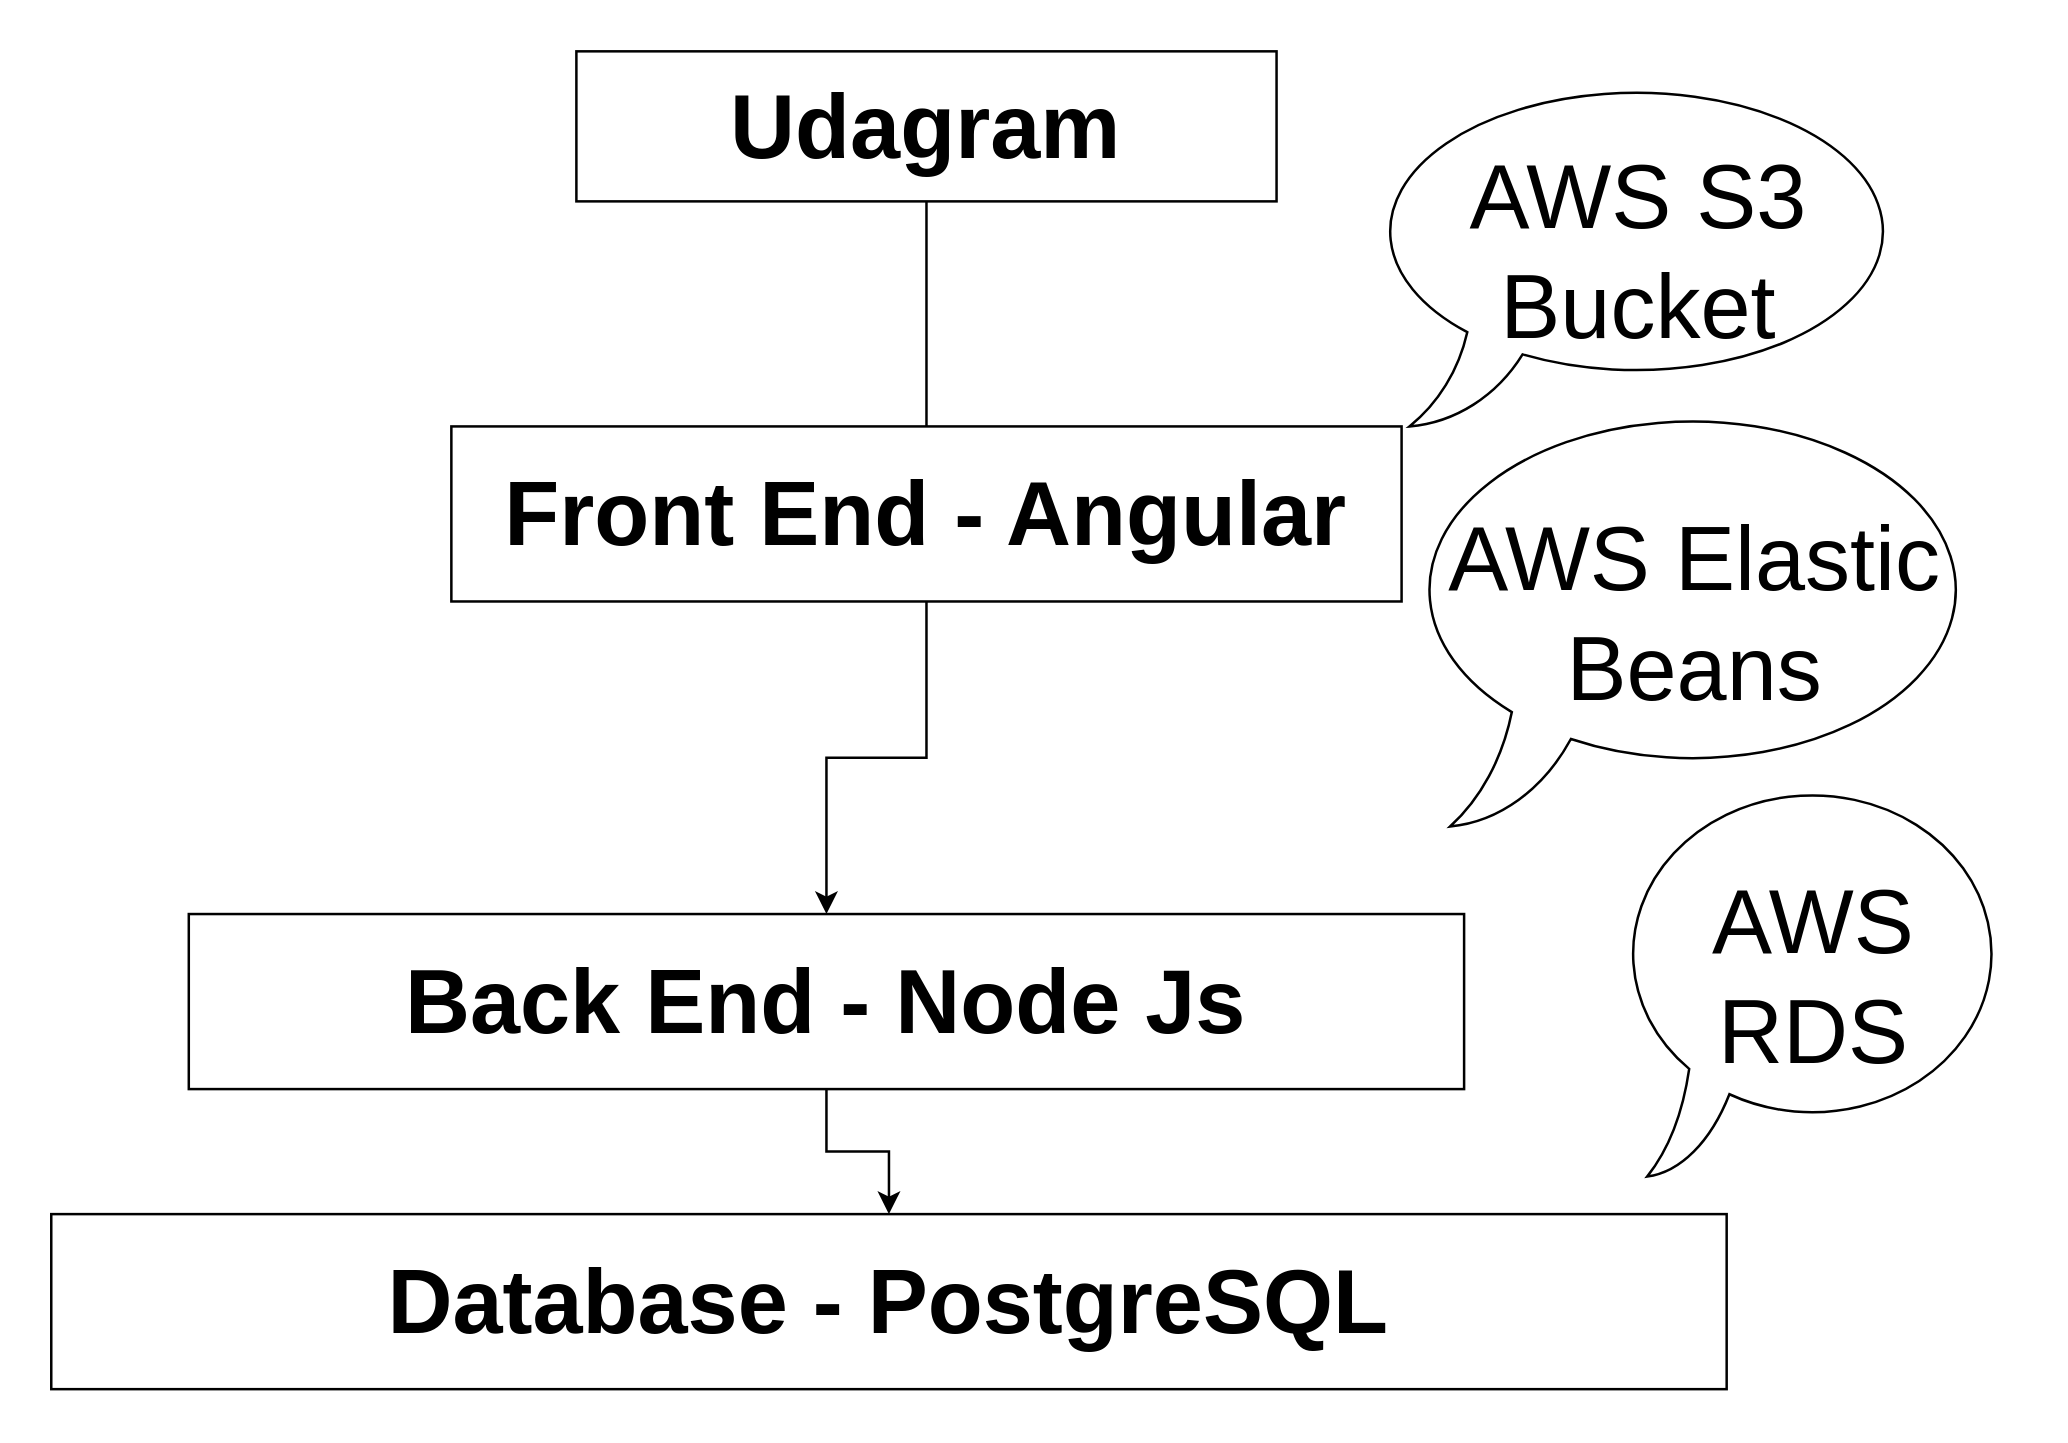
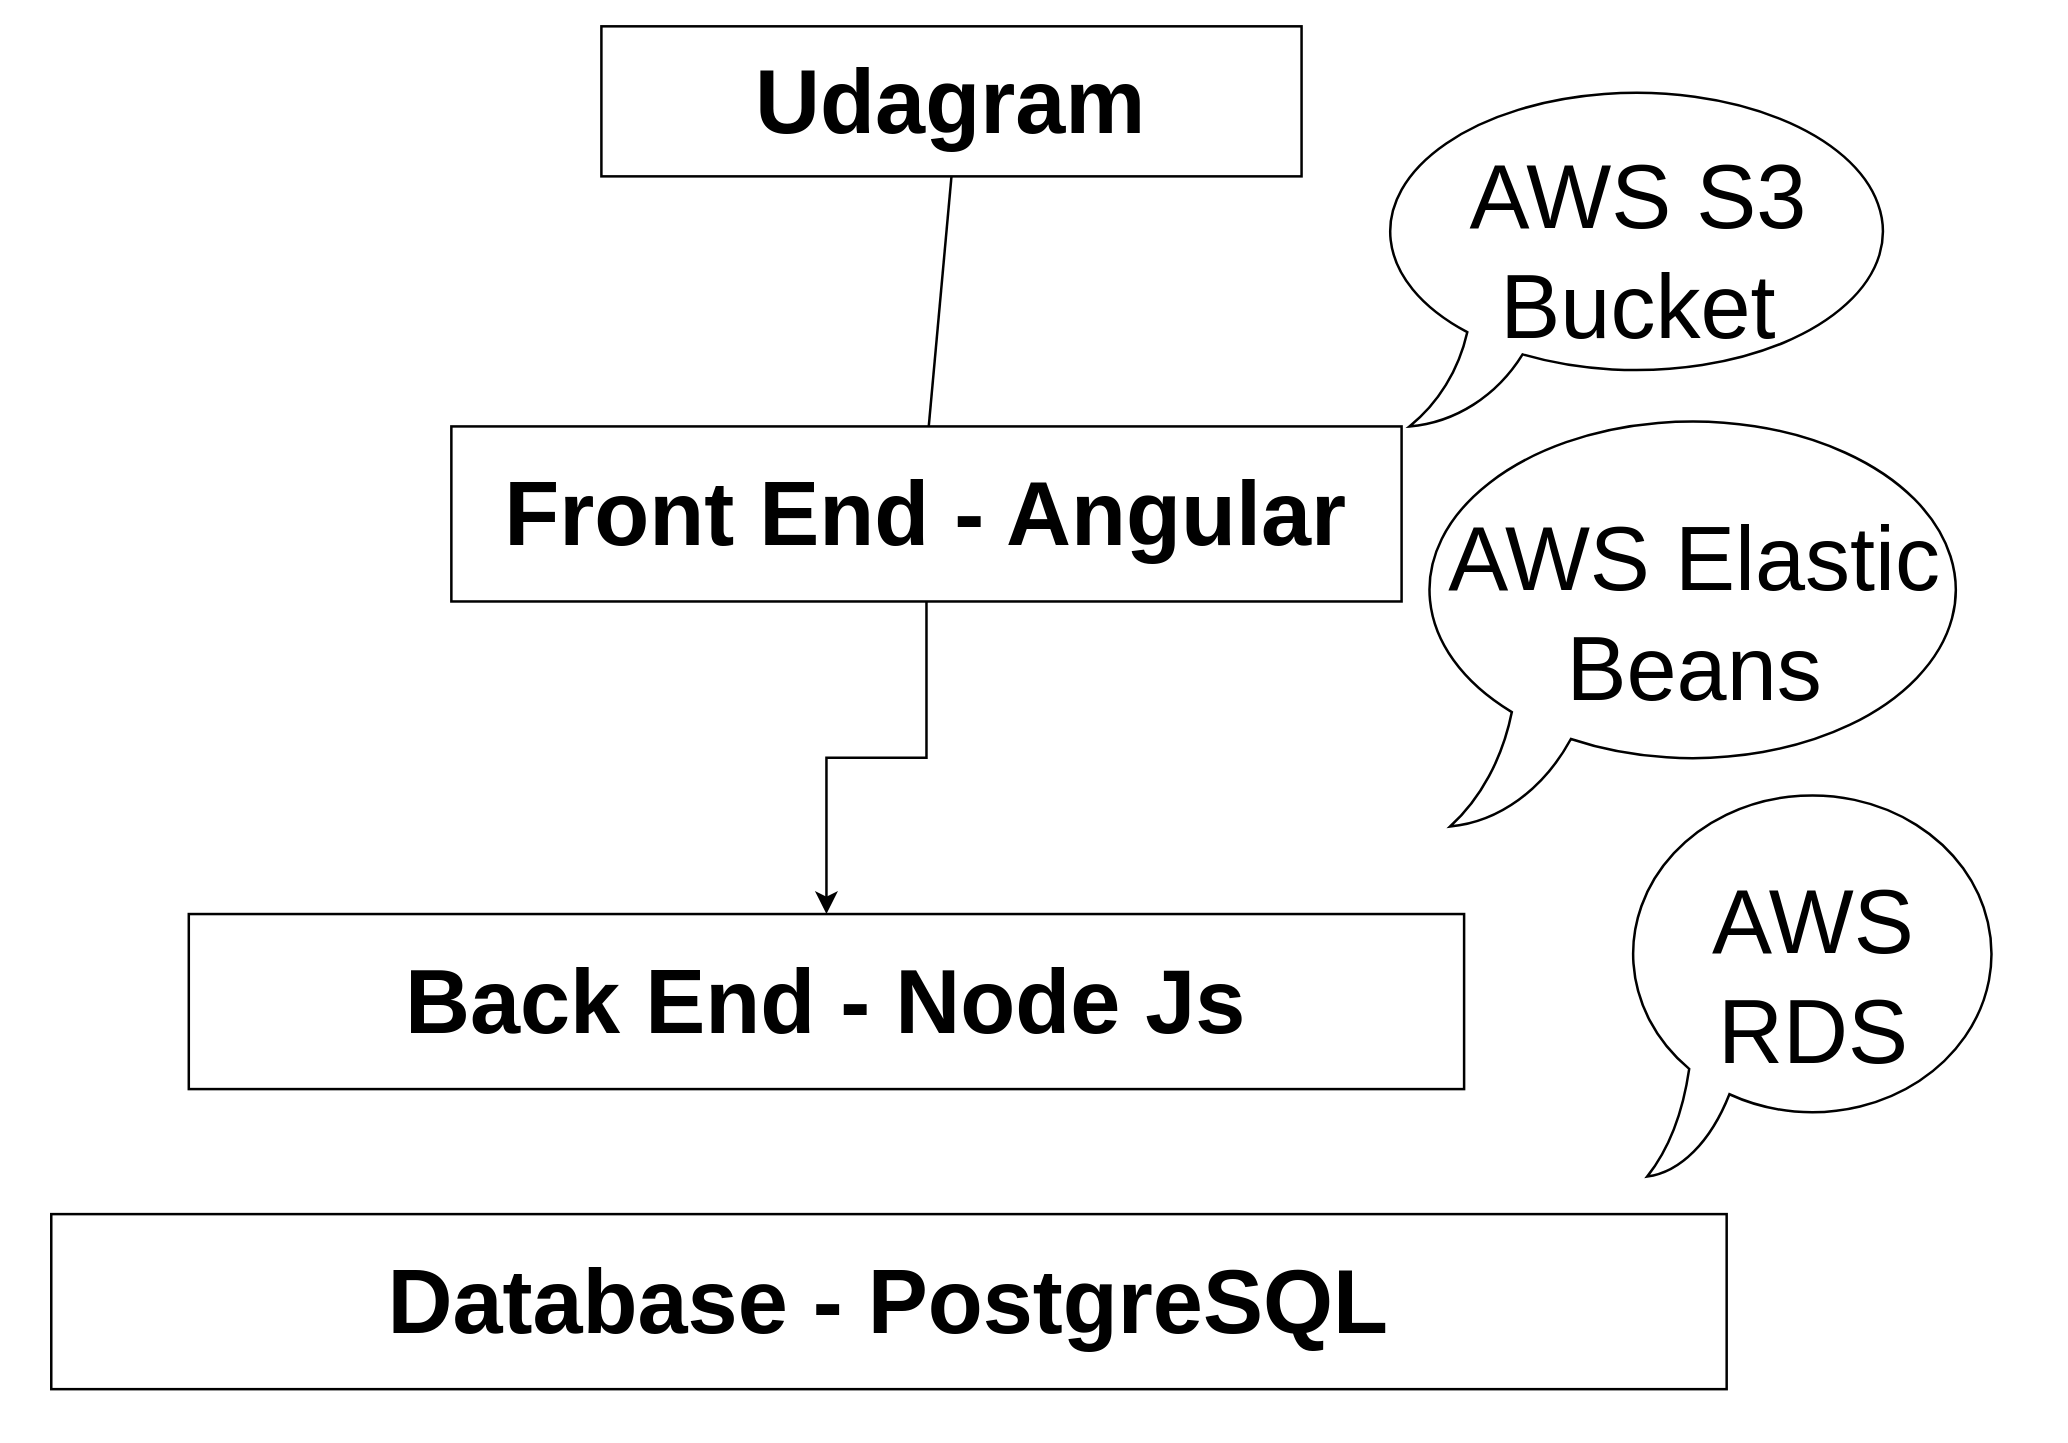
- <mxCell id="2" value="&lt;b&gt;&lt;font style=&quot;font-size: 36px;&quot;&gt;Udagram&lt;/font&gt;&lt;/b&gt;" style="rounded=0;whiteSpace=wrap;html=1;" vertex="1" parent="1"><mxGeometry x="230" y="20" width="280" height="60" as="geometry" /></mxCell>
+ <mxCell id="2" value="&lt;b&gt;&lt;font style=&quot;font-size: 36px;&quot;&gt;Udagram&lt;/font&gt;&lt;/b&gt;" style="rounded=0;whiteSpace=wrap;html=1;" vertex="1" parent="1"><mxGeometry x="240" y="10" width="280" height="60" as="geometry" /></mxCell>
- <mxCell id="6" value="" style="edgeStyle=orthogonalEdgeStyle;rounded=0;orthogonalLoop=1;jettySize=auto;html=1;fontSize=36;" edge="1" parent="1" source="7" target="8"><mxGeometry relative="1" as="geometry" /></mxCell>
